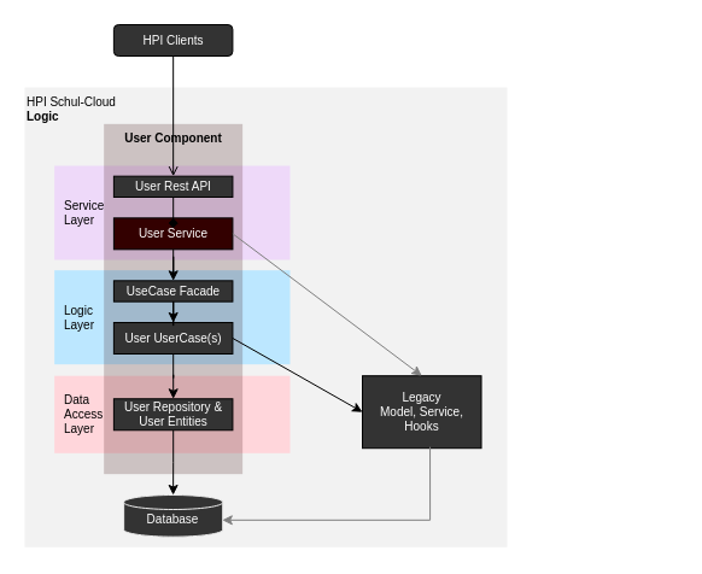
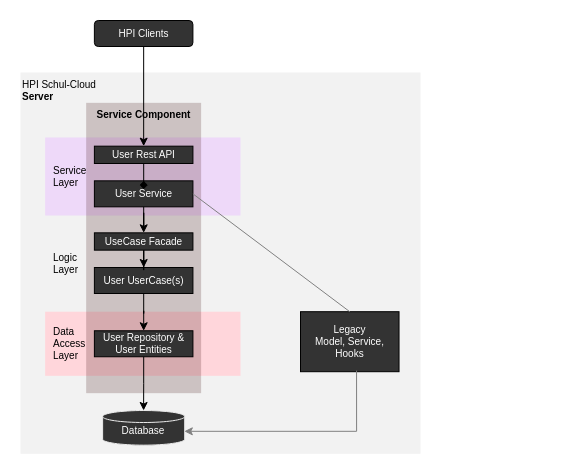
- <mxCell id="3" value="HPI Schul-Cloud &lt;br style=&quot;font-size: 10px;&quot;&gt;&lt;b style=&quot;font-size: 10px;&quot;&gt;Logic&lt;/b&gt;" style="rounded=0;whiteSpace=wrap;html=1;fontSize=10;align=left;verticalAlign=top;strokeColor=none;fillColor=#F2F2F2;" parent="2" vertex="1"><mxGeometry y="52" width="400" height="381.33" as="geometry" /></mxCell>
+ <mxCell id="3" value="HPI Schul-Cloud &lt;br style=&quot;font-size: 10px;&quot;&gt;&lt;b style=&quot;font-size: 10px;&quot;&gt;Server&lt;/b&gt;" style="rounded=0;whiteSpace=wrap;html=1;fontSize=10;align=left;verticalAlign=top;strokeColor=none;fillColor=#F2F2F2;" parent="2" vertex="1"><mxGeometry y="52" width="400" height="381.33" as="geometry" /></mxCell>
- <mxCell id="7" value="User Component" style="rounded=0;whiteSpace=wrap;html=1;align=center;opacity=20;fillColor=#330000;labelPosition=center;verticalLabelPosition=middle;verticalAlign=top;fontStyle=1;fontSize=10;strokeColor=none;" parent="2" vertex="1"><mxGeometry x="65.684" y="82.333" width="114.947" height="290.331" as="geometry" /></mxCell>
+ <mxCell id="7" value="Service Component" style="rounded=0;whiteSpace=wrap;html=1;align=center;opacity=20;fillColor=#330000;labelPosition=center;verticalLabelPosition=middle;verticalAlign=top;fontStyle=1;fontSize=10;strokeColor=none;" parent="2" vertex="1"><mxGeometry x="65.684" y="82.333" width="114.947" height="290.331" as="geometry" /></mxCell>
- <mxCell id="18" style="edgeStyle=orthogonalEdgeStyle;rounded=0;orthogonalLoop=1;jettySize=auto;html=1;fontSize=10;fontColor=#FFFFFF;endArrow=open;" parent="2" source="19" target="11" edge="1"><mxGeometry relative="1" as="geometry" /></mxCell>
+ <mxCell id="18" style="edgeStyle=orthogonalEdgeStyle;rounded=0;orthogonalLoop=1;jettySize=auto;html=1;fontSize=10;fontColor=#FFFFFF;" parent="2" source="19" target="11" edge="1"><mxGeometry relative="1" as="geometry" /></mxCell>
- <mxCell id="9" value="User Service" style="rounded=0;whiteSpace=wrap;html=1;align=center;fillColor=#330000;fontColor=#FFFFFF;fontSize=10;" parent="2" vertex="1"><mxGeometry x="73.895" y="160.332" width="98.526" height="26.0" as="geometry" /></mxCell>
+ <mxCell id="9" value="User Service" style="rounded=0;whiteSpace=wrap;html=1;align=center;fillColor=#333333;fontColor=#FFFFFF;fontSize=10;" parent="2" vertex="1"><mxGeometry x="73.895" y="160.332" width="98.526" height="26.0" as="geometry" /></mxCell>
- <mxCell id="4" value="Logic &lt;br style=&quot;font-size: 10px;&quot;&gt;Layer" style="rounded=0;whiteSpace=wrap;html=1;align=left;spacingLeft=6;strokeColor=none;fillColor=#BCE7FF;fontSize=10;" parent="2" vertex="1"><mxGeometry x="24.63" y="203.67" width="195.37" height="78" as="geometry" /></mxCell>
+ <mxCell id="4" value="Logic &lt;br style=&quot;font-size: 10px;&quot;&gt;Layer" style="rounded=0;whiteSpace=wrap;html=1;align=left;spacingLeft=6;strokeColor=none;fillColor=#f2f2f2;fontSize=10;" parent="2" vertex="1"><mxGeometry x="24.63" y="203.67" width="195.37" height="78" as="geometry" /></mxCell>
- <mxCell id="25" style="rounded=0;orthogonalLoop=1;jettySize=auto;html=1;entryX=0.5;entryY=0;entryDx=0;entryDy=0;fontSize=10;fontColor=#FFFFFF;exitX=1;exitY=0.5;exitDx=0;exitDy=0;strokeColor=#808080;" parent="2" source="9" target="22" edge="1"><mxGeometry relative="1" as="geometry"><mxPoint x="309.537" y="259.998" as="sourcePoint" /><mxPoint x="181.895" y="230.998" as="targetPoint" /></mxGeometry></mxCell>
+ <mxCell id="25" style="rounded=0;orthogonalLoop=1;jettySize=auto;html=1;entryX=0.5;entryY=0;entryDx=0;entryDy=0;fontSize=10;fontColor=#FFFFFF;exitX=1;exitY=0.5;exitDx=0;exitDy=0;strokeColor=#808080;endArrow=none;" parent="2" source="9" target="22" edge="1"><mxGeometry relative="1" as="geometry"><mxPoint x="309.537" y="259.998" as="sourcePoint" /><mxPoint x="181.895" y="230.998" as="targetPoint" /></mxGeometry></mxCell>
- <mxCell id="24" style="rounded=0;orthogonalLoop=1;jettySize=auto;html=1;entryX=0;entryY=0.5;entryDx=0;entryDy=0;fontSize=10;fontColor=#FFFFFF;exitX=1;exitY=0.5;exitDx=0;exitDy=0;" parent="2" source="12" target="22" edge="1"><mxGeometry relative="1" as="geometry"><mxPoint x="309.537" y="173.332" as="sourcePoint" /><mxPoint x="181.895" y="230.998" as="targetPoint" /></mxGeometry></mxCell>
